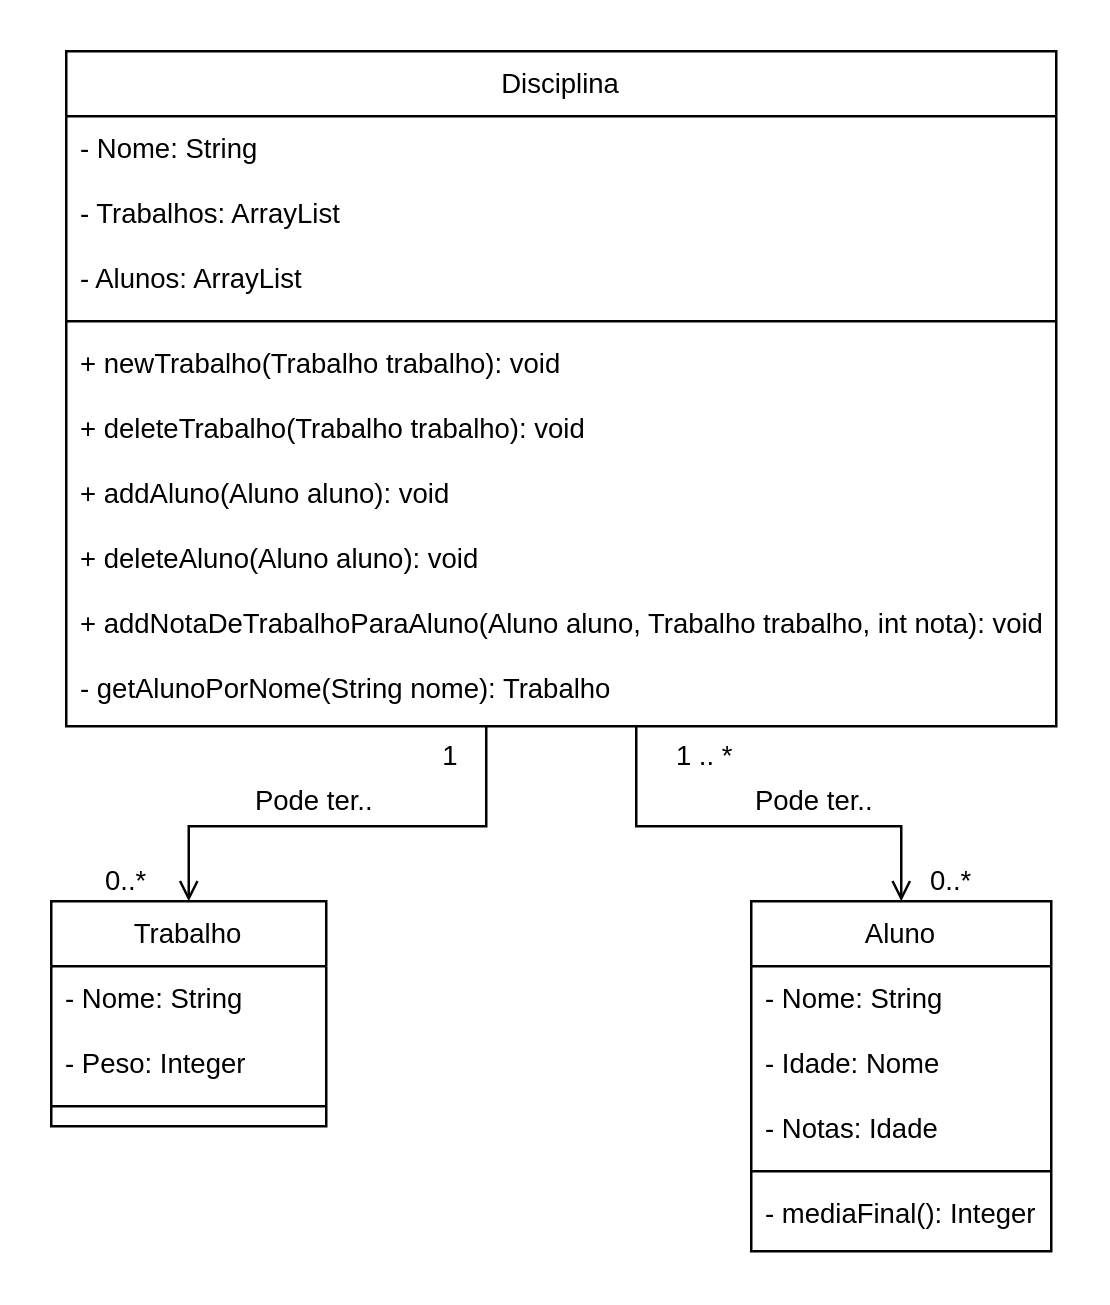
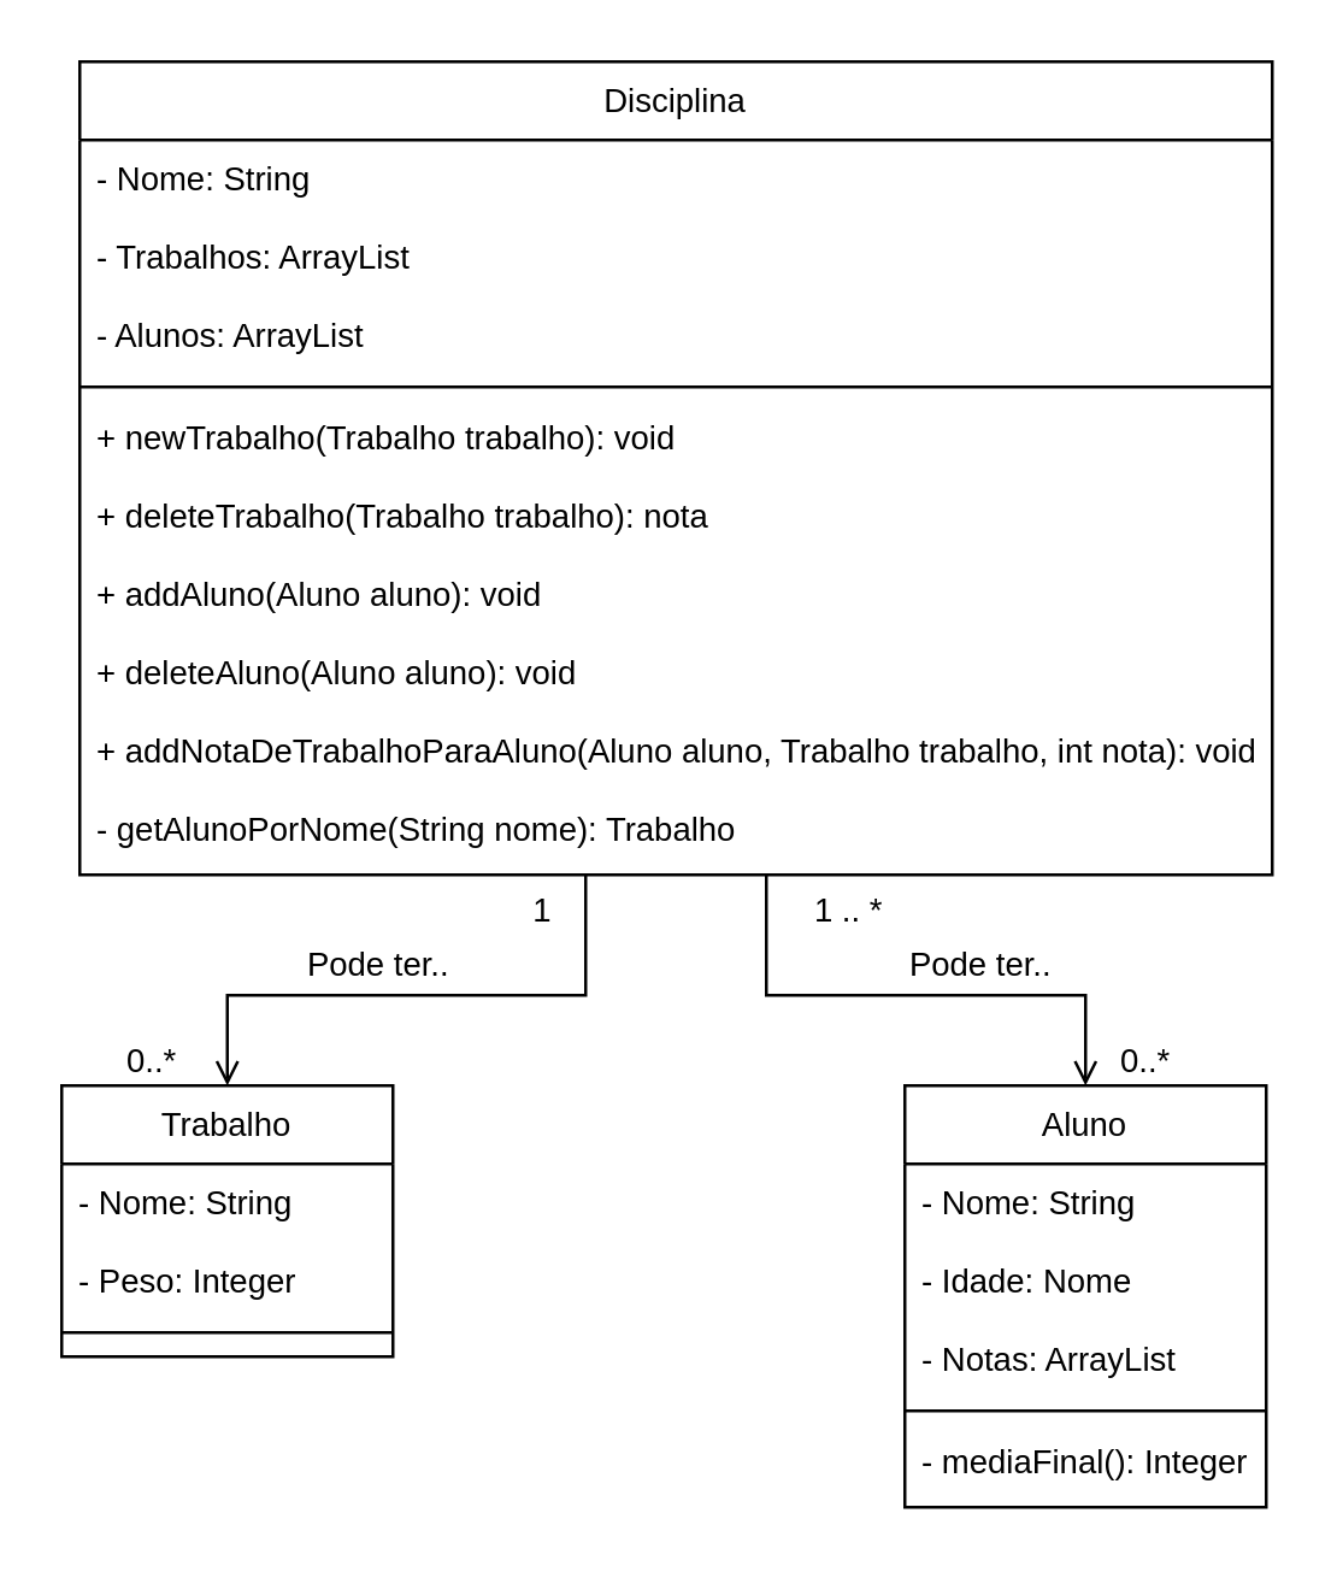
- <mxCell id="8" value="+ deleteTrabalho(Trabalho trabalho): void" style="text;align=left;verticalAlign=top;spacingLeft=4;spacingRight=4;overflow=hidden;rotatable=0;points=[[0,0.5],[1,0.5]];portConstraint=eastwest;rounded=0;shadow=0;html=0;fontSize=11;" vertex="1" parent="2"><mxGeometry y="138" width="396" height="26" as="geometry" /></mxCell>
+ <mxCell id="8" value="+ deleteTrabalho(Trabalho trabalho): nota" style="text;align=left;verticalAlign=top;spacingLeft=4;spacingRight=4;overflow=hidden;rotatable=0;points=[[0,0.5],[1,0.5]];portConstraint=eastwest;rounded=0;shadow=0;html=0;fontSize=11;" vertex="1" parent="2"><mxGeometry y="138" width="396" height="26" as="geometry" /></mxCell>
- <mxCell id="16" value="- Notas: Idade" style="text;align=left;verticalAlign=top;spacingLeft=4;spacingRight=4;overflow=hidden;rotatable=0;points=[[0,0.5],[1,0.5]];portConstraint=eastwest;rounded=0;shadow=0;html=0;fontSize=11;" vertex="1" parent="13"><mxGeometry y="78" width="120" height="26" as="geometry" /></mxCell>
+ <mxCell id="16" value="- Notas: ArrayList" style="text;align=left;verticalAlign=top;spacingLeft=4;spacingRight=4;overflow=hidden;rotatable=0;points=[[0,0.5],[1,0.5]];portConstraint=eastwest;rounded=0;shadow=0;html=0;fontSize=11;" vertex="1" parent="13"><mxGeometry y="78" width="120" height="26" as="geometry" /></mxCell>
